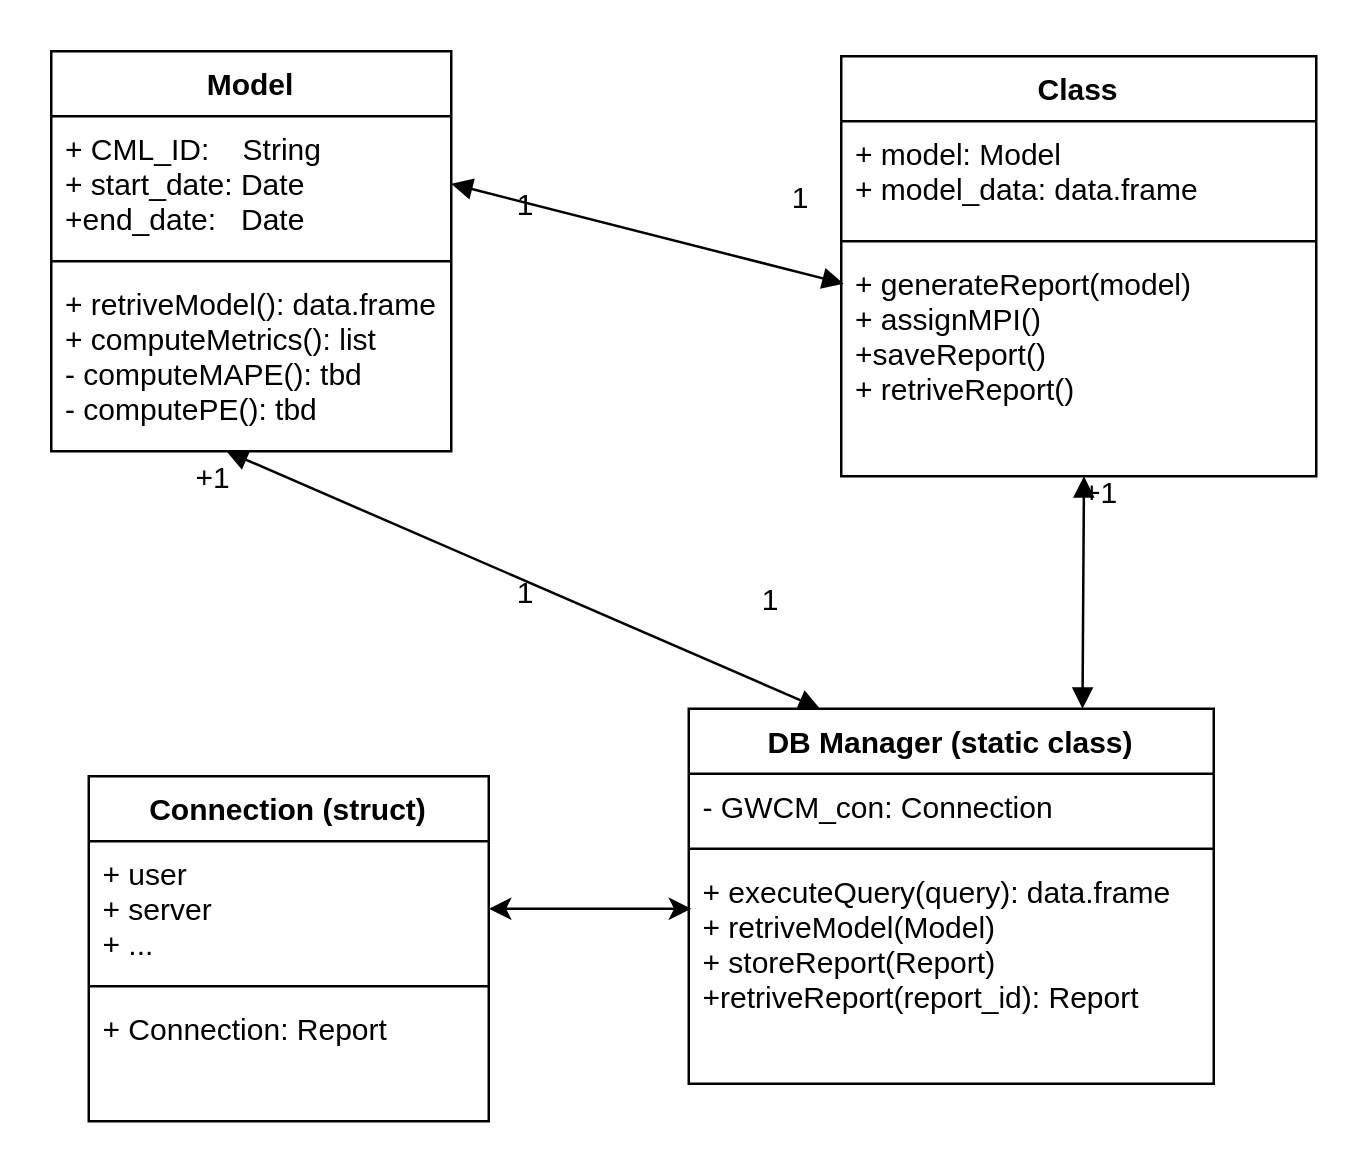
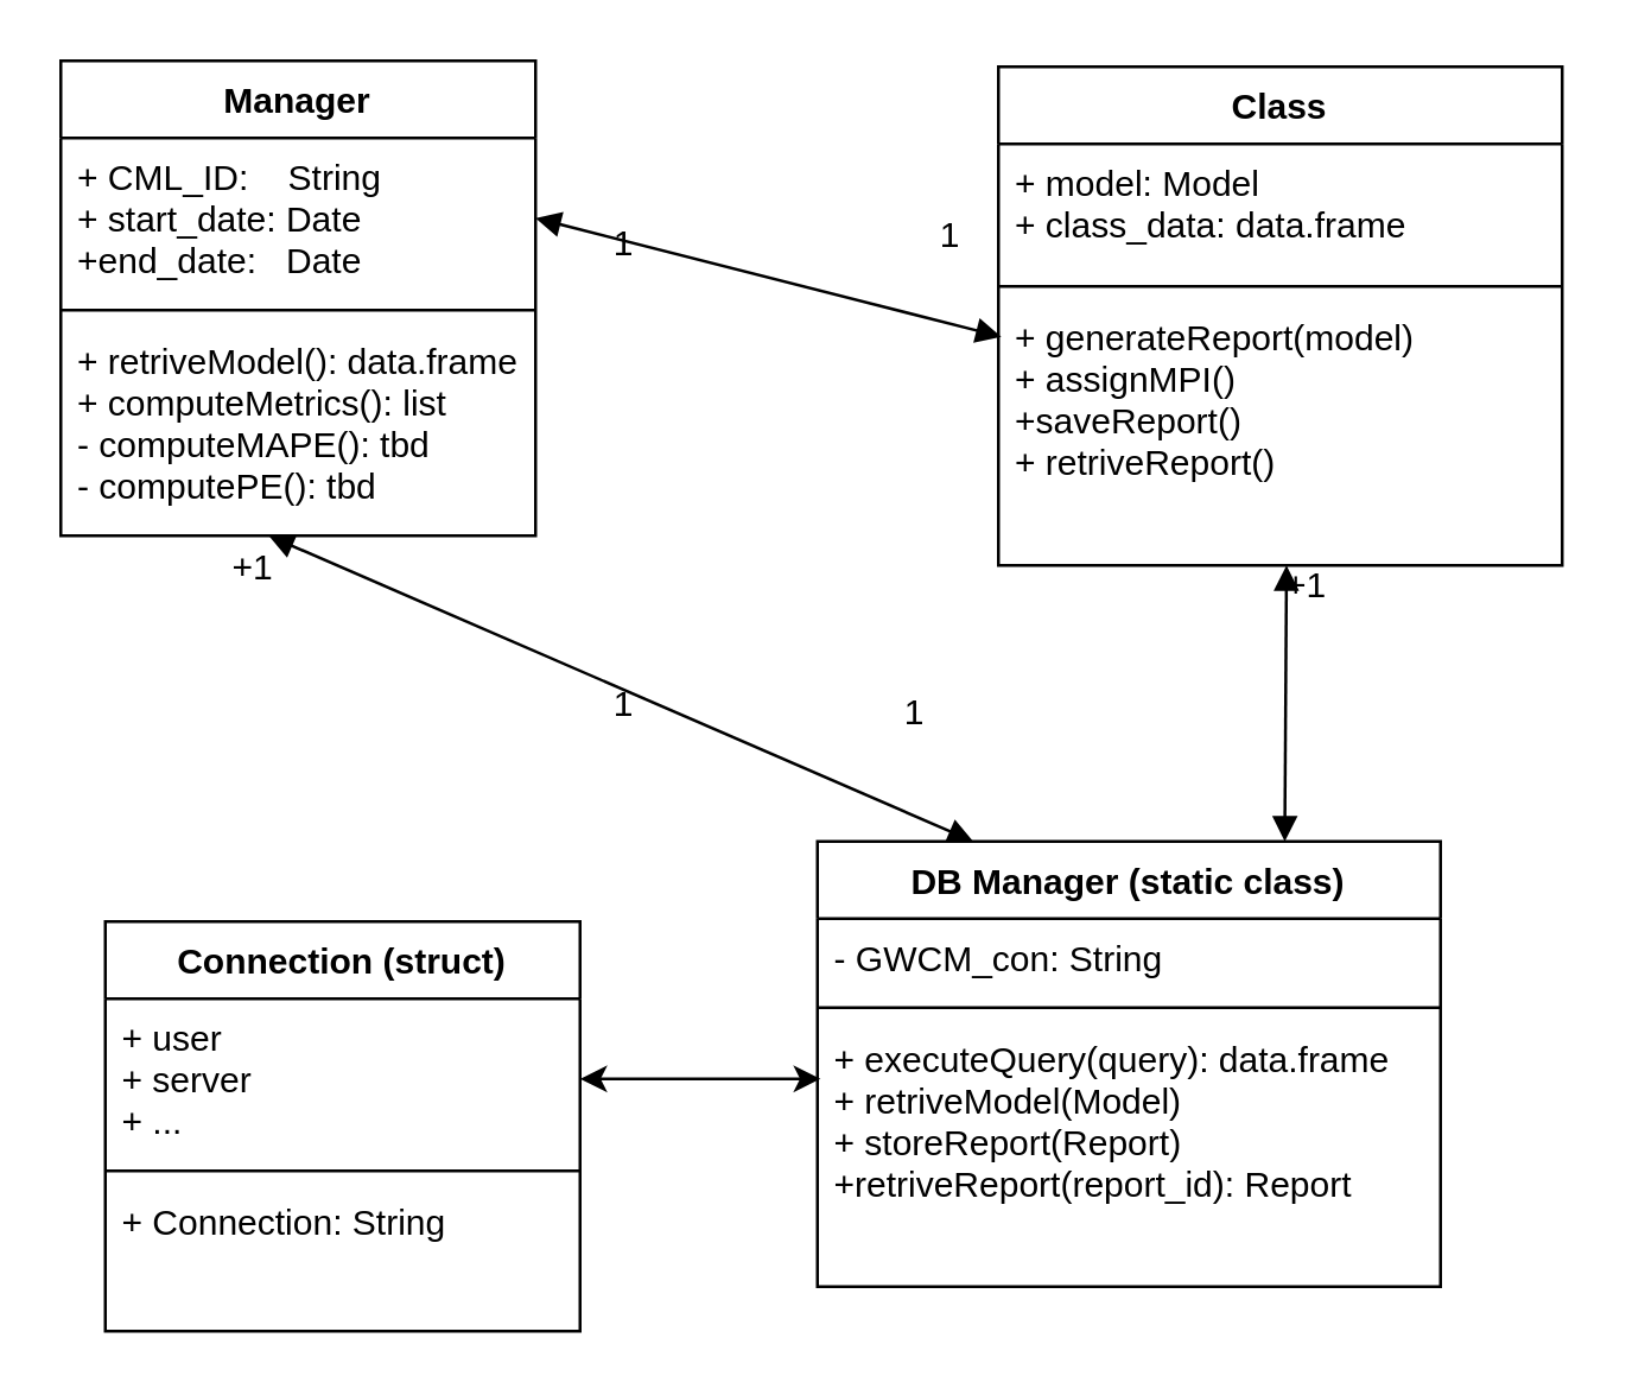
- <mxCell id="2" value="Model" style="swimlane;fontStyle=1;align=center;verticalAlign=top;childLayout=stackLayout;horizontal=1;startSize=26;horizontalStack=0;resizeParent=1;resizeParentMax=0;resizeLast=0;collapsible=1;marginBottom=0;" parent="1" vertex="1"><mxGeometry x="20" y="20" width="160" height="160" as="geometry"><mxRectangle x="130" y="120" width="70" height="26" as="alternateBounds" /></mxGeometry></mxCell>
+ <mxCell id="2" value="Manager" style="swimlane;fontStyle=1;align=center;verticalAlign=top;childLayout=stackLayout;horizontal=1;startSize=26;horizontalStack=0;resizeParent=1;resizeParentMax=0;resizeLast=0;collapsible=1;marginBottom=0;" parent="1" vertex="1"><mxGeometry x="20" y="20" width="160" height="160" as="geometry"><mxRectangle x="130" y="120" width="70" height="26" as="alternateBounds" /></mxGeometry></mxCell>
- <mxCell id="12" value="+ model: Model&#10;+ model_data: data.frame&#10;" style="text;strokeColor=none;fillColor=none;align=left;verticalAlign=top;spacingLeft=4;spacingRight=4;overflow=hidden;rotatable=0;points=[[0,0.5],[1,0.5]];portConstraint=eastwest;" parent="11" vertex="1"><mxGeometry y="26" width="190" height="44" as="geometry" /></mxCell>
+ <mxCell id="12" value="+ model: Model&#10;+ class_data: data.frame&#10;" style="text;strokeColor=none;fillColor=none;align=left;verticalAlign=top;spacingLeft=4;spacingRight=4;overflow=hidden;rotatable=0;points=[[0,0.5],[1,0.5]];portConstraint=eastwest;" parent="11" vertex="1"><mxGeometry y="26" width="190" height="44" as="geometry" /></mxCell>
- <mxCell id="7" value="- GWCM_con: Connection" style="text;strokeColor=none;fillColor=none;align=left;verticalAlign=top;spacingLeft=4;spacingRight=4;overflow=hidden;rotatable=0;points=[[0,0.5],[1,0.5]];portConstraint=eastwest;" parent="6" vertex="1"><mxGeometry y="26" width="210" height="26" as="geometry" /></mxCell>
+ <mxCell id="7" value="- GWCM_con: String" style="text;strokeColor=none;fillColor=none;align=left;verticalAlign=top;spacingLeft=4;spacingRight=4;overflow=hidden;rotatable=0;points=[[0,0.5],[1,0.5]];portConstraint=eastwest;" parent="6" vertex="1"><mxGeometry y="26" width="210" height="26" as="geometry" /></mxCell>
- <mxCell id="28" value="+ Connection: Report" style="text;strokeColor=none;fillColor=none;align=left;verticalAlign=top;spacingLeft=4;spacingRight=4;overflow=hidden;rotatable=0;points=[[0,0.5],[1,0.5]];portConstraint=eastwest;" parent="25" vertex="1"><mxGeometry y="88" width="160" height="50" as="geometry" /></mxCell>
+ <mxCell id="28" value="+ Connection: String" style="text;strokeColor=none;fillColor=none;align=left;verticalAlign=top;spacingLeft=4;spacingRight=4;overflow=hidden;rotatable=0;points=[[0,0.5],[1,0.5]];portConstraint=eastwest;" parent="25" vertex="1"><mxGeometry y="88" width="160" height="50" as="geometry" /></mxCell>
